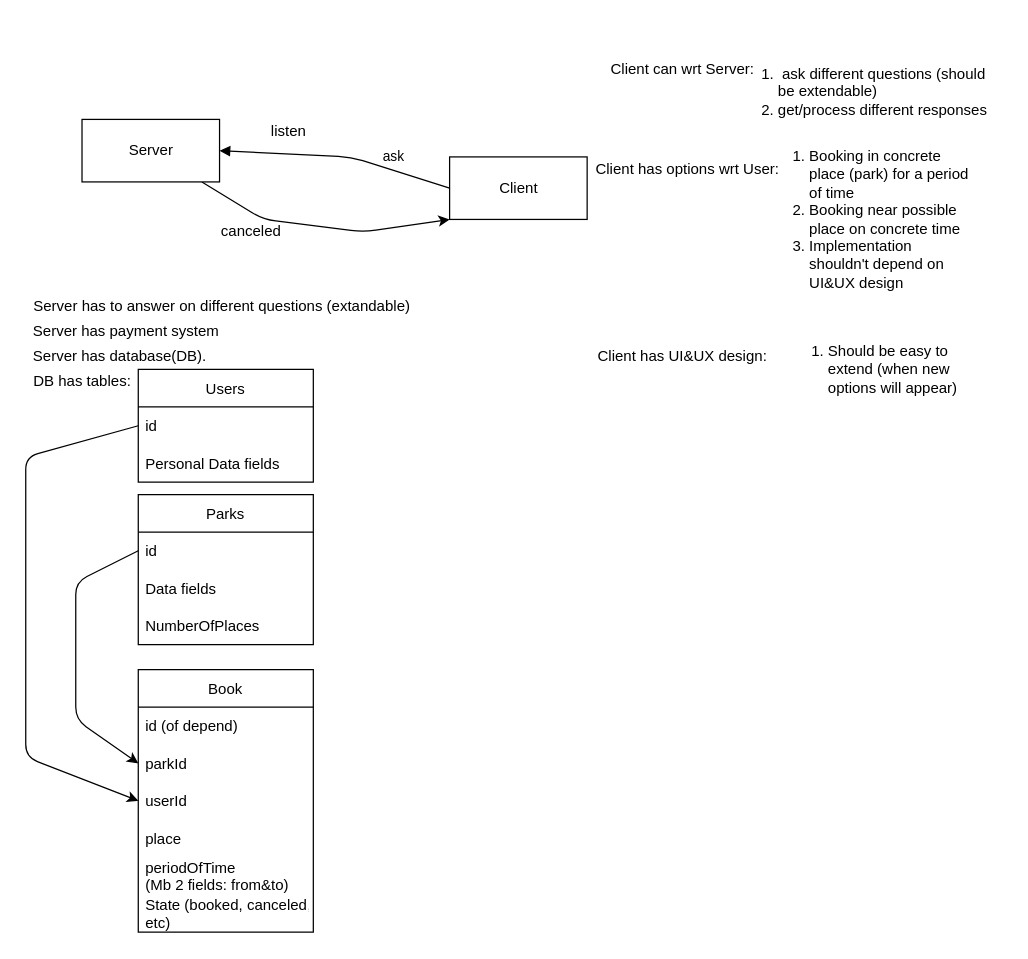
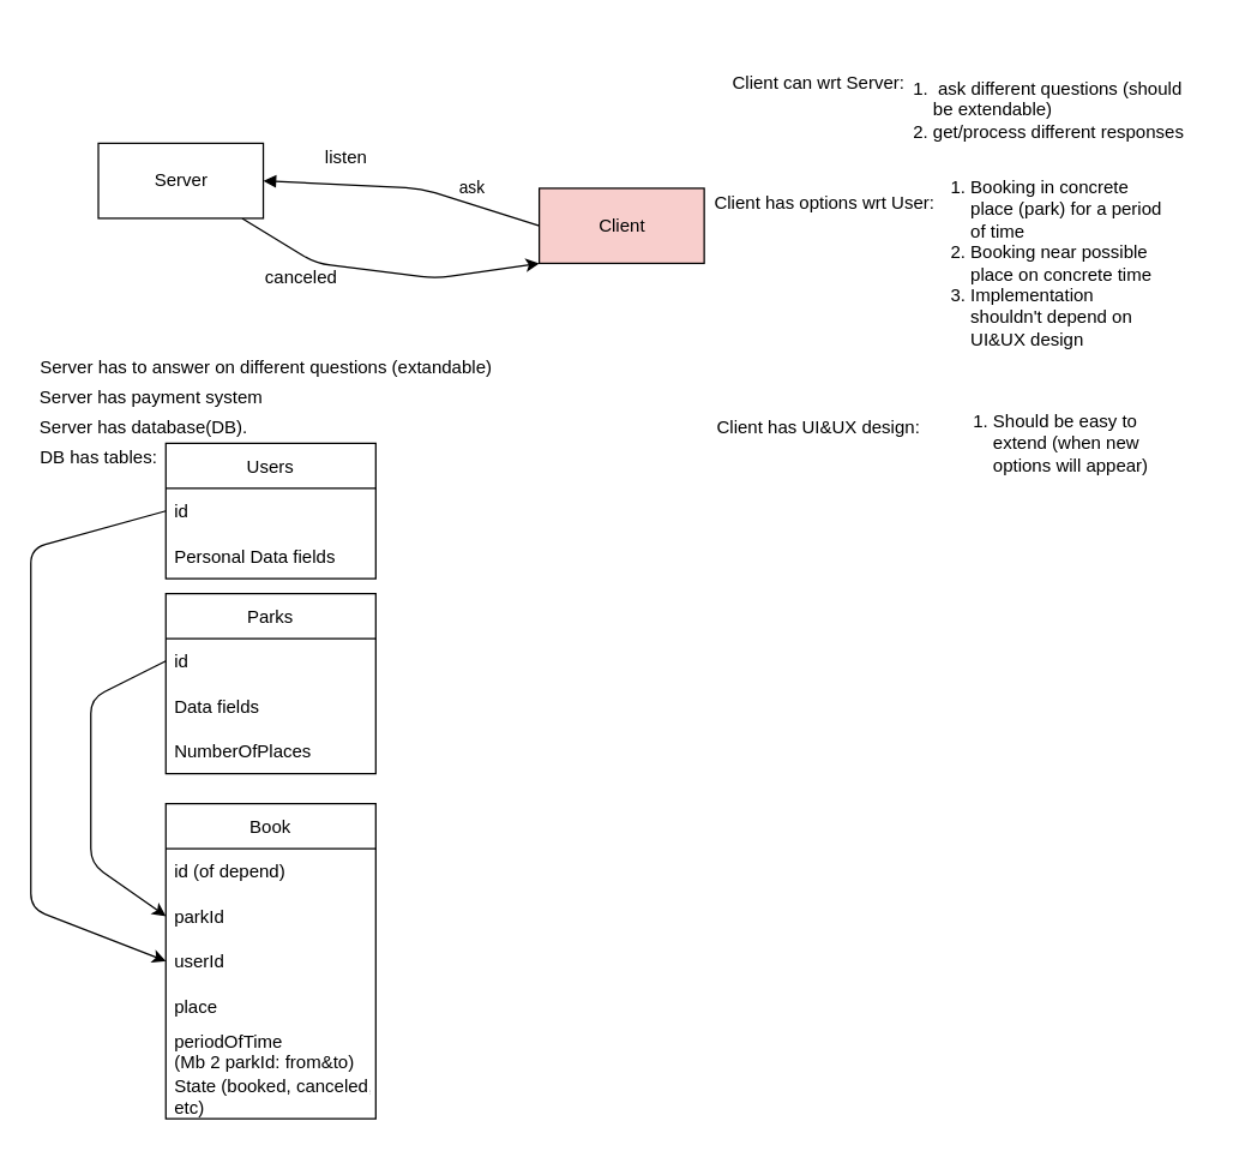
- <mxCell id="4" value="Client" style="html=1;" parent="1" vertex="1"><mxGeometry x="359" y="125" width="110" height="50" as="geometry" /></mxCell>
+ <mxCell id="4" value="Client" style="html=1;fillColor=#f8cecc;" parent="1" vertex="1"><mxGeometry x="359" y="125" width="110" height="50" as="geometry" /></mxCell>
- <mxCell id="29" value="periodOfTime &#10;(Mb 2 fields: from&amp;to)" style="text;strokeColor=none;fillColor=none;align=left;verticalAlign=middle;spacingLeft=4;spacingRight=4;overflow=hidden;points=[[0,0.5],[1,0.5]];portConstraint=eastwest;rotatable=0;" parent="24" vertex="1"><mxGeometry y="150" width="140" height="30" as="geometry" /></mxCell>
+ <mxCell id="29" value="periodOfTime &#10;(Mb 2 parkId: from&amp;to)" style="text;strokeColor=none;fillColor=none;align=left;verticalAlign=middle;spacingLeft=4;spacingRight=4;overflow=hidden;points=[[0,0.5],[1,0.5]];portConstraint=eastwest;rotatable=0;" parent="24" vertex="1"><mxGeometry y="150" width="140" height="30" as="geometry" /></mxCell>
